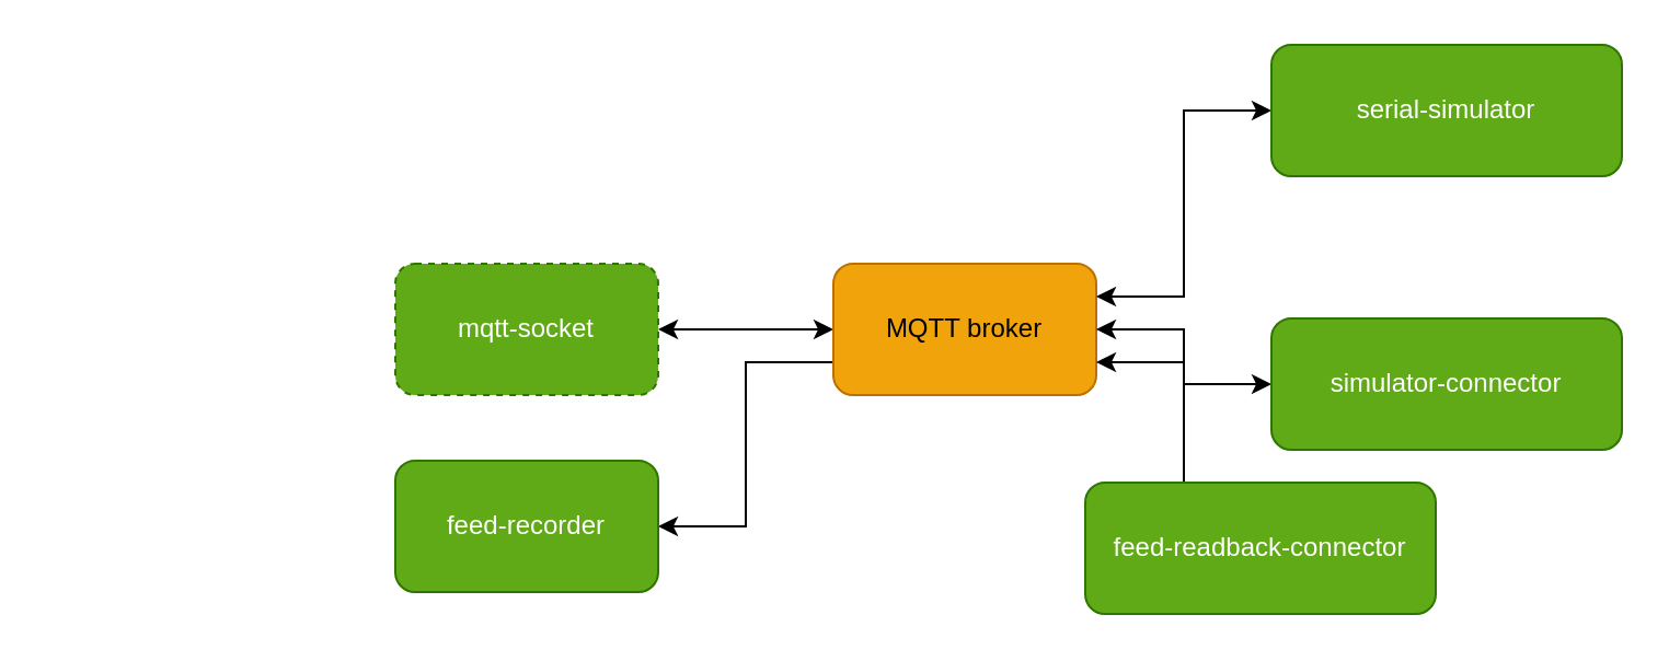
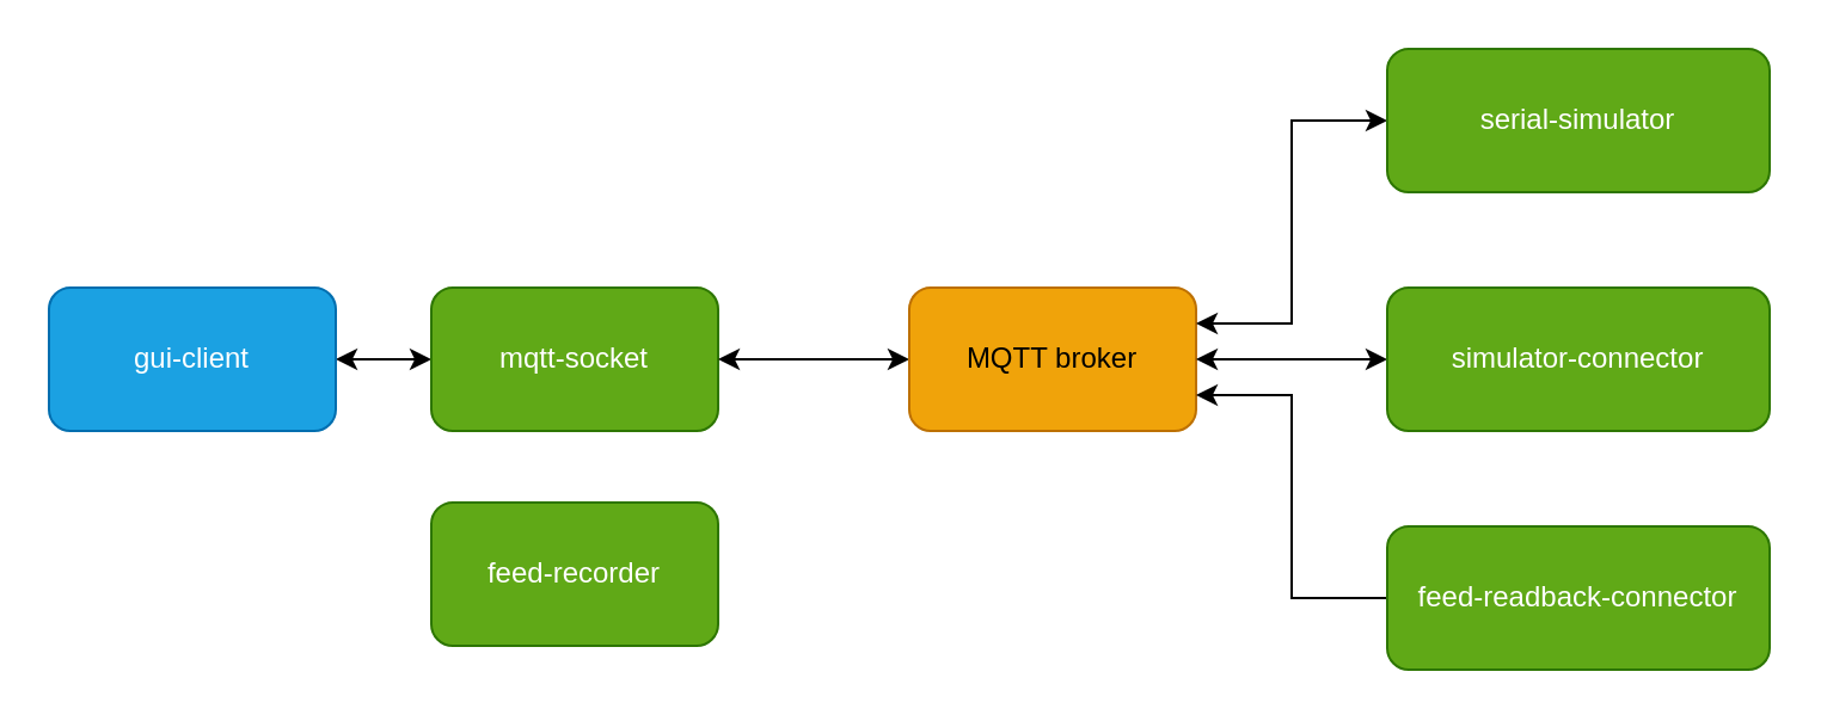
+ <mxCell id="4" value="gui-client" style="rounded=1;whiteSpace=wrap;html=1;fillColor=#1ba1e2;fontColor=#ffffff;strokeColor=#006EAF;" vertex="1" parent="1"><mxGeometry x="20" y="120" width="120" height="60" as="geometry" /></mxCell>
+ <mxCell id="2" style="edgeStyle=orthogonalEdgeStyle;rounded=0;orthogonalLoop=1;jettySize=auto;html=1;exitX=0;exitY=0.5;exitDx=0;exitDy=0;entryX=1;entryY=0.5;entryDx=0;entryDy=0;startArrow=classic;startFill=1;" edge="1" parent="1" source="3" target="4"><mxGeometry relative="1" as="geometry"><Array as="points"><mxPoint x="150" y="150" /><mxPoint x="150" y="150" /></Array></mxGeometry></mxCell>
- <mxCell id="3" value="mqtt-socket" style="rounded=1;whiteSpace=wrap;html=1;fillColor=#60a917;fontColor=#ffffff;strokeColor=#2D7600;dashed=1;" vertex="1" parent="1"><mxGeometry x="180" y="120" width="120" height="60" as="geometry" /></mxCell>
+ <mxCell id="3" value="mqtt-socket" style="rounded=1;whiteSpace=wrap;html=1;fillColor=#60a917;fontColor=#ffffff;strokeColor=#2D7600;" vertex="1" parent="1"><mxGeometry x="180" y="120" width="120" height="60" as="geometry" /></mxCell>
- <mxCell id="9" value="simulator-connector" style="rounded=1;whiteSpace=wrap;html=1;fillColor=#60a917;fontColor=#ffffff;strokeColor=#2D7600;" vertex="1" parent="1"><mxGeometry x="580" y="145" width="160" height="60" as="geometry" /></mxCell>
+ <mxCell id="9" value="simulator-connector" style="rounded=1;whiteSpace=wrap;html=1;fillColor=#60a917;fontColor=#ffffff;strokeColor=#2D7600;" vertex="1" parent="1"><mxGeometry x="580" y="120" width="160" height="60" as="geometry" /></mxCell>
- <mxCell id="6" style="edgeStyle=orthogonalEdgeStyle;rounded=0;orthogonalLoop=1;jettySize=auto;html=1;exitX=0;exitY=0.75;exitDx=0;exitDy=0;entryX=1;entryY=0.5;entryDx=0;entryDy=0;" edge="1" parent="1" source="7" target="14"><mxGeometry relative="1" as="geometry" /></mxCell>
- <mxCell id="13" value="feed-readback-connector" style="rounded=1;whiteSpace=wrap;html=1;fillColor=#60a917;fontColor=#ffffff;strokeColor=#2D7600;" vertex="1" parent="1"><mxGeometry x="495" y="220" width="160" height="60" as="geometry" /></mxCell>
+ <mxCell id="13" value="feed-readback-connector" style="rounded=1;whiteSpace=wrap;html=1;fillColor=#60a917;fontColor=#ffffff;strokeColor=#2D7600;" vertex="1" parent="1"><mxGeometry x="580" y="220" width="160" height="60" as="geometry" /></mxCell>
